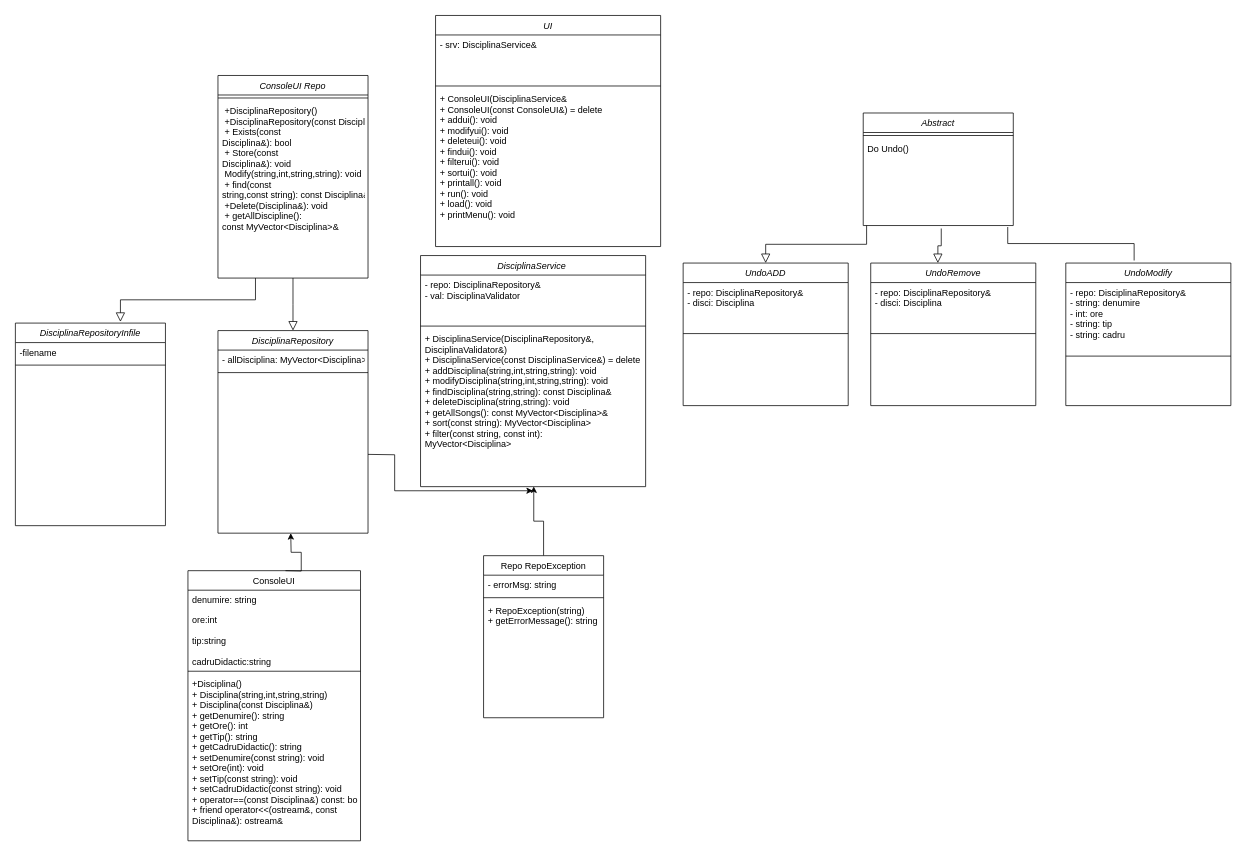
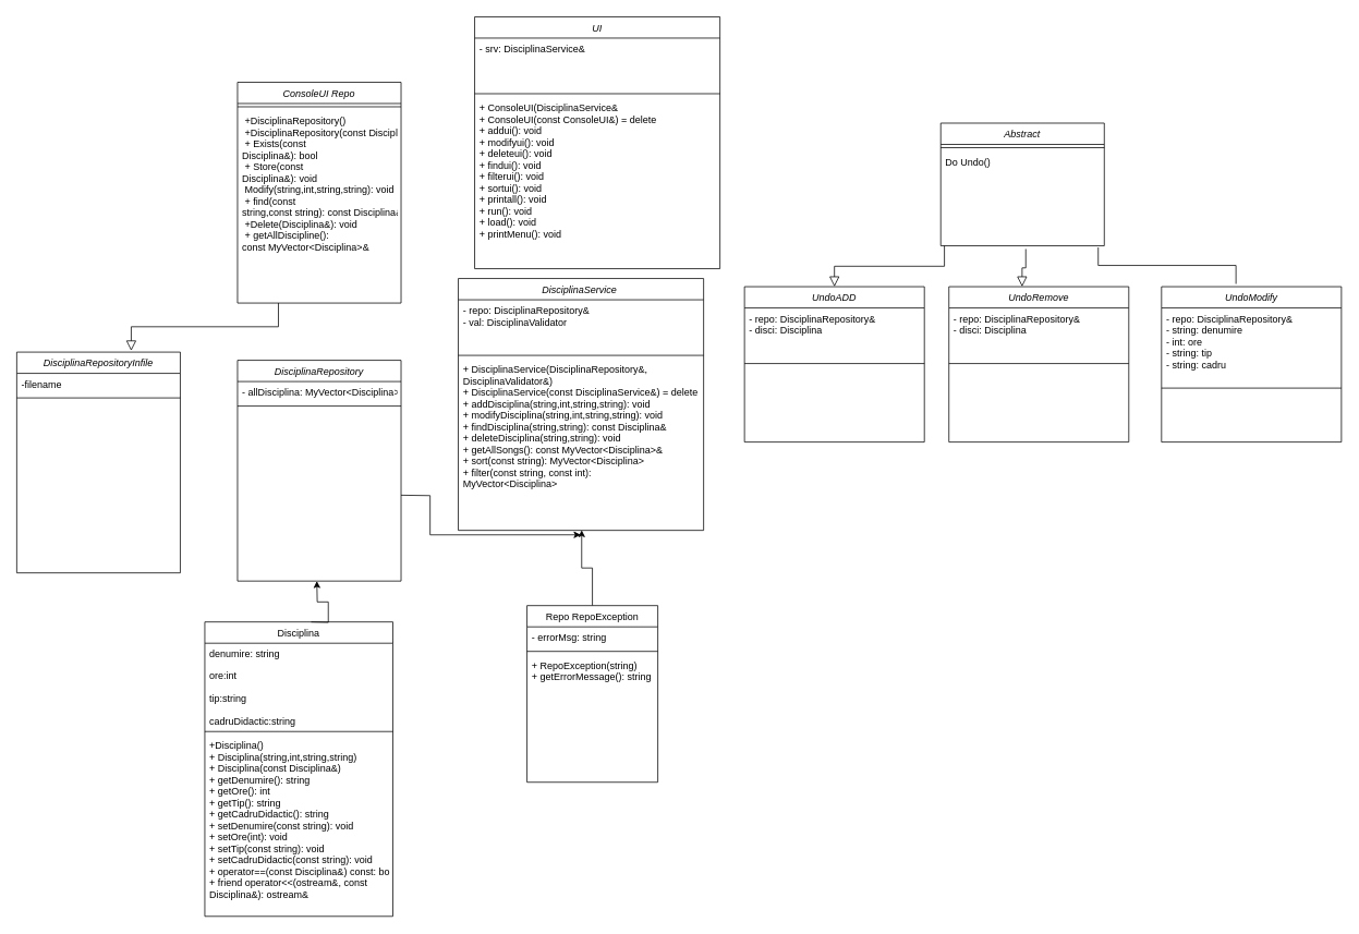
- <mxCell id="40" value="" style="endArrow=block;endSize=10;endFill=0;shadow=0;strokeWidth=1;rounded=0;curved=0;edgeStyle=elbowEdgeStyle;elbow=vertical;entryX=0.5;entryY=0;entryDx=0;entryDy=0;exitX=0.5;exitY=1;exitDx=0;exitDy=0;" edge="1" parent="1" source="37" target="2"><mxGeometry width="160" relative="1" as="geometry"><mxPoint x="375" y="770" as="sourcePoint" /><mxPoint x="400" y="720" as="targetPoint" /></mxGeometry></mxCell>
- <mxCell id="5" value="ConsoleUI" style="swimlane;fontStyle=0;align=center;verticalAlign=top;childLayout=stackLayout;horizontal=1;startSize=26;horizontalStack=0;resizeParent=1;resizeLast=0;collapsible=1;marginBottom=0;rounded=0;shadow=0;strokeWidth=1;" parent="1" vertex="1"><mxGeometry x="250" y="760" width="230" height="360" as="geometry"><mxRectangle x="130" y="380" width="160" height="26" as="alternateBounds" /></mxGeometry></mxCell>
+ <mxCell id="5" value="Disciplina" style="swimlane;fontStyle=0;align=center;verticalAlign=top;childLayout=stackLayout;horizontal=1;startSize=26;horizontalStack=0;resizeParent=1;resizeLast=0;collapsible=1;marginBottom=0;rounded=0;shadow=0;strokeWidth=1;" parent="1" vertex="1"><mxGeometry x="250" y="760" width="230" height="360" as="geometry"><mxRectangle x="130" y="380" width="160" height="26" as="alternateBounds" /></mxGeometry></mxCell>
